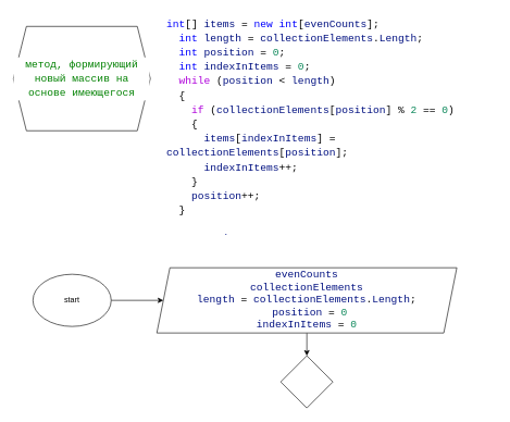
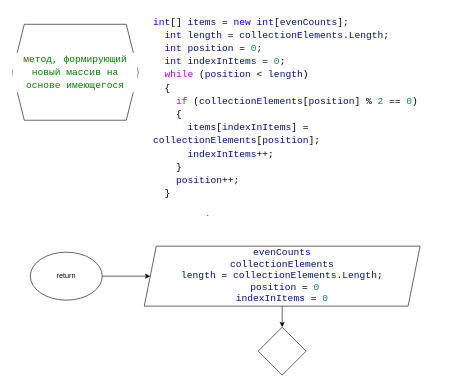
- <mxCell id="5" value="start" style="ellipse;whiteSpace=wrap;html=1;" vertex="1" parent="1"><mxGeometry x="50" y="420" width="120" height="80" as="geometry" /></mxCell>
+ <mxCell id="5" value="return" style="ellipse;whiteSpace=wrap;html=1;" vertex="1" parent="1"><mxGeometry x="50" y="420" width="120" height="80" as="geometry" /></mxCell>
